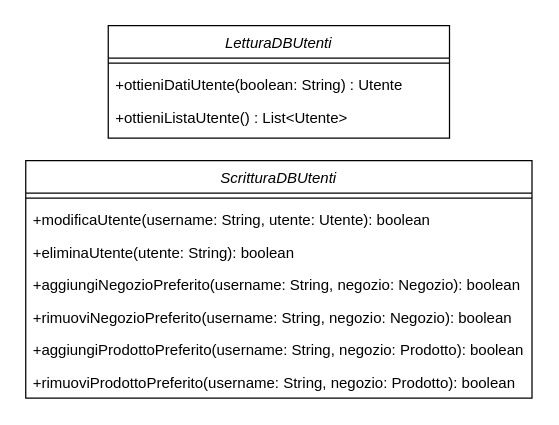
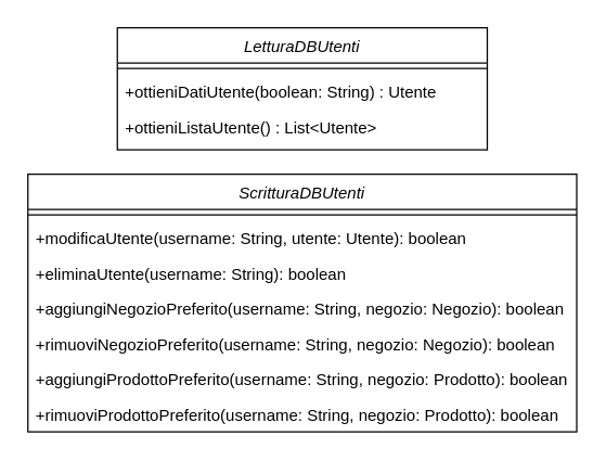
- <mxCell id="5" value="+eliminaUtente(utente: String): boolean" style="text;align=left;verticalAlign=top;spacingLeft=4;spacingRight=4;overflow=hidden;rotatable=0;points=[[0,0.5],[1,0.5]];portConstraint=eastwest;" vertex="1" parent="2"><mxGeometry y="60" width="405" height="26" as="geometry" /></mxCell>
+ <mxCell id="5" value="+eliminaUtente(username: String): boolean" style="text;align=left;verticalAlign=top;spacingLeft=4;spacingRight=4;overflow=hidden;rotatable=0;points=[[0,0.5],[1,0.5]];portConstraint=eastwest;" vertex="1" parent="2"><mxGeometry y="60" width="405" height="26" as="geometry" /></mxCell>
